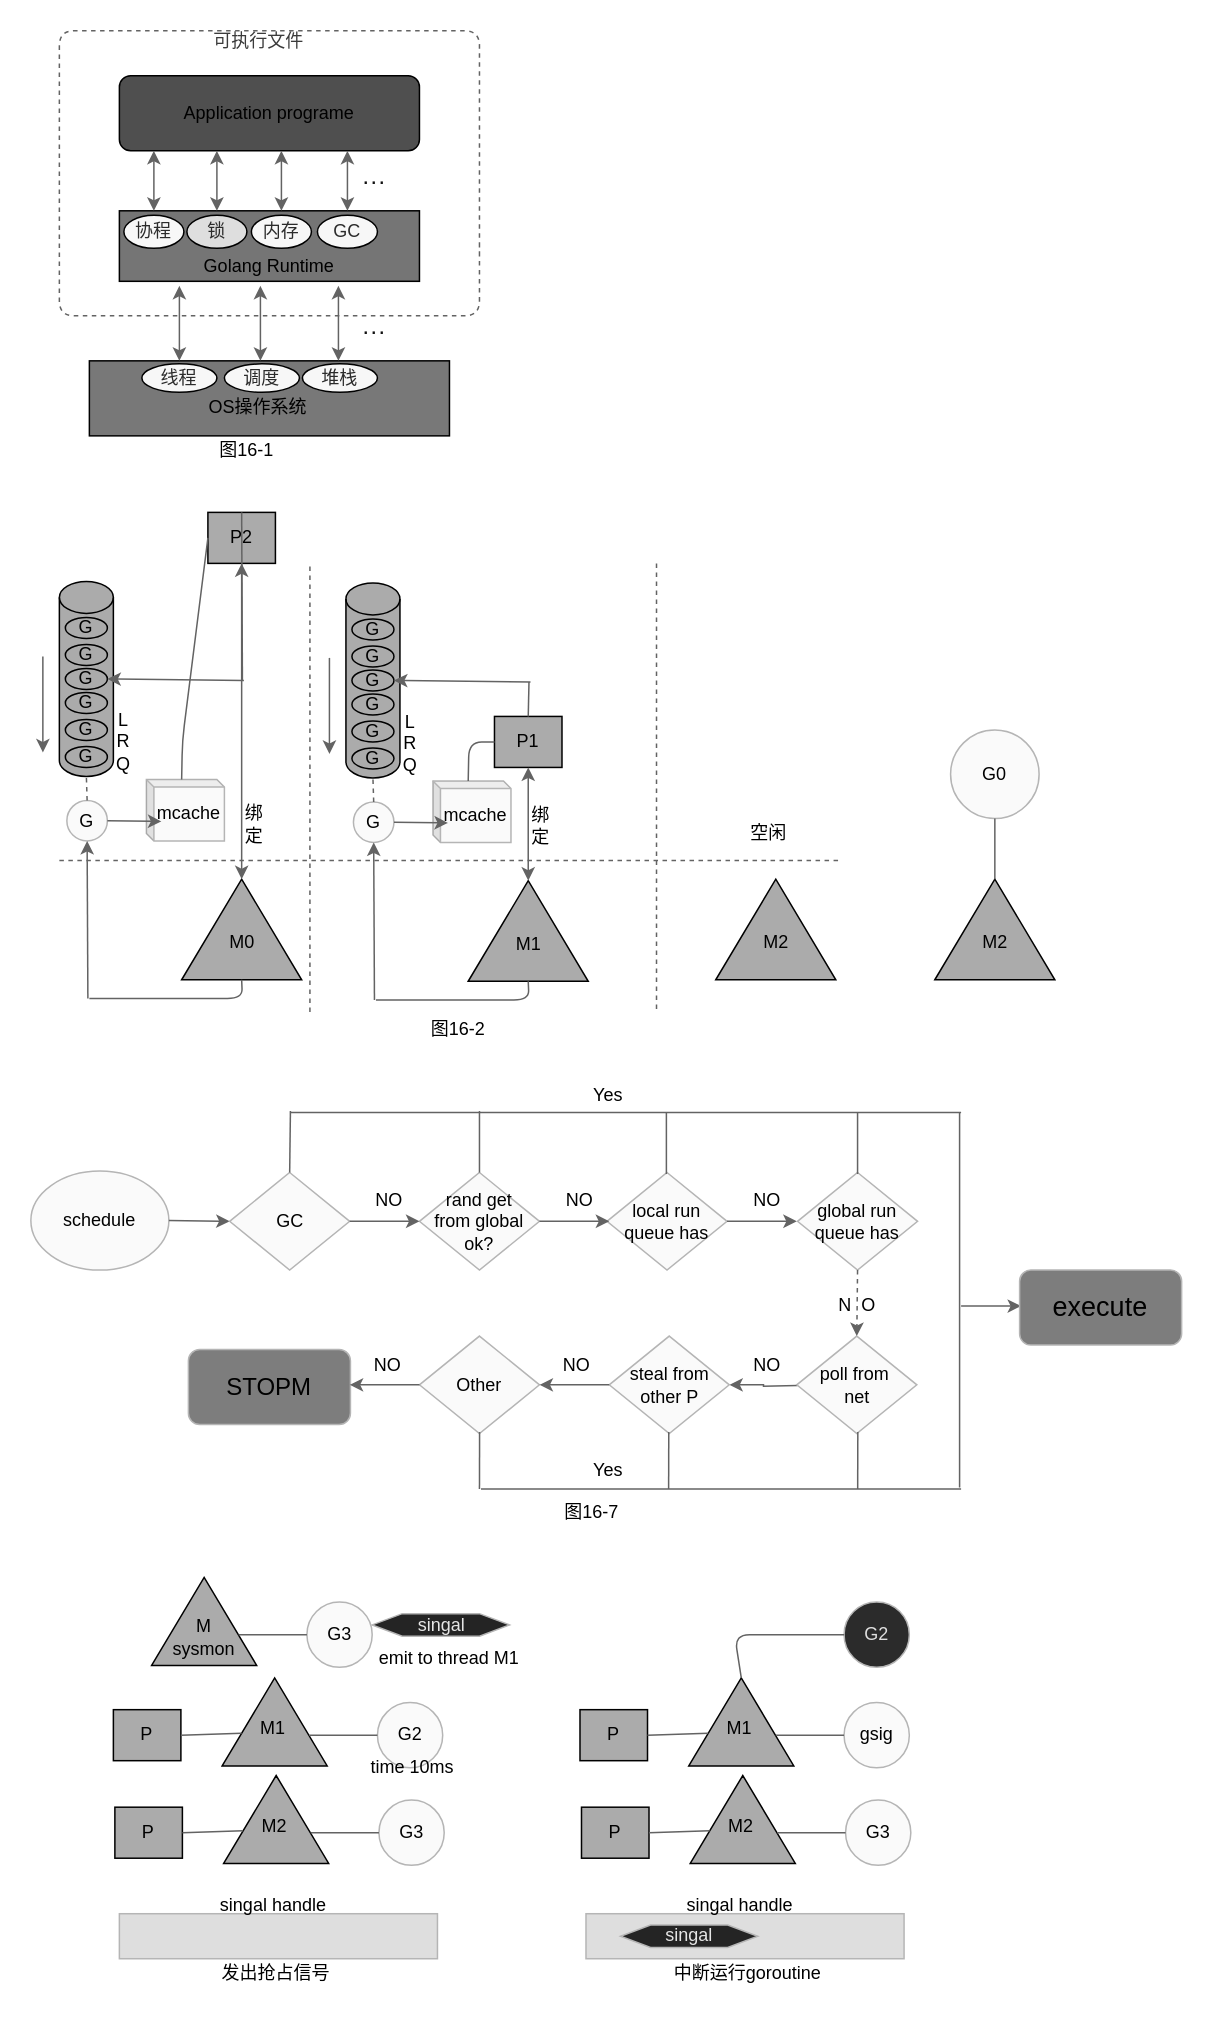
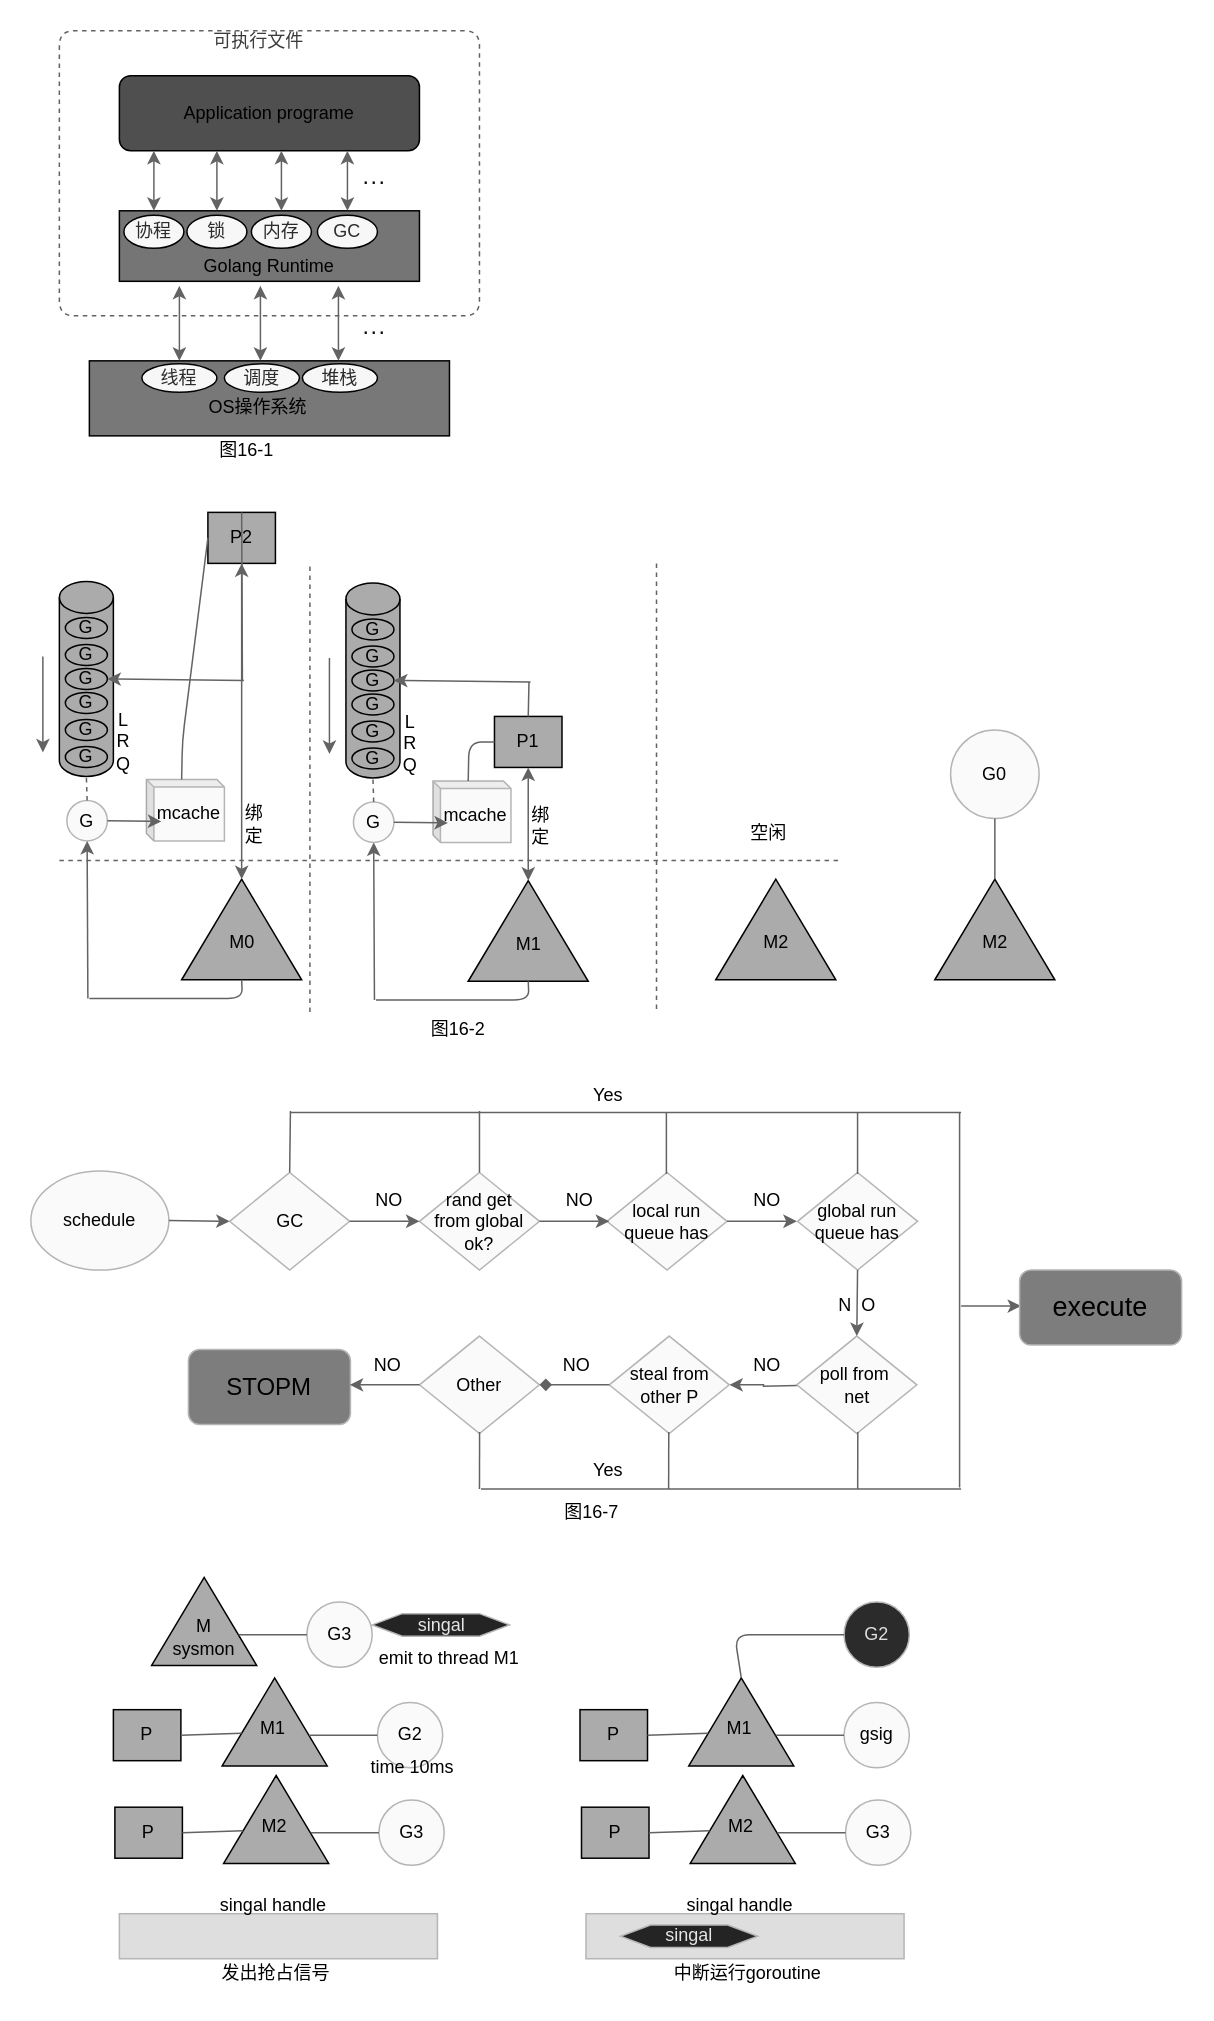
- <mxCell id="19" value="&lt;font color=&quot;#2b2b2b&quot;&gt;锁&lt;/font&gt;" style="ellipse;whiteSpace=wrap;html=1;fillColor=#dedede;" vertex="1" parent="1"><mxGeometry x="124" y="143" width="40" height="22" as="geometry" /></mxCell>
+ <mxCell id="19" value="&lt;font color=&quot;#2b2b2b&quot;&gt;锁&lt;/font&gt;" style="ellipse;whiteSpace=wrap;html=1;fillColor=#F7F7F7;" vertex="1" parent="1"><mxGeometry x="124" y="143" width="40" height="22" as="geometry" /></mxCell>
- <mxCell id="93" value="" style="endArrow=classic;html=1;strokeColor=#636363;exitX=0.5;exitY=1;exitDx=0;exitDy=0;entryX=0.5;entryY=0;entryDx=0;entryDy=0;dashed=1;" edge="1" parent="1" source="88" target="92"><mxGeometry width="50" height="50" relative="1" as="geometry"><mxPoint x="330" y="740" as="sourcePoint" /><mxPoint x="380" y="690" as="targetPoint" /></mxGeometry></mxCell>
+ <mxCell id="93" value="" style="endArrow=classic;html=1;strokeColor=#636363;exitX=0.5;exitY=1;exitDx=0;exitDy=0;entryX=0.5;entryY=0;entryDx=0;entryDy=0;" edge="1" parent="1" source="88" target="92"><mxGeometry width="50" height="50" relative="1" as="geometry"><mxPoint x="330" y="740" as="sourcePoint" /><mxPoint x="380" y="690" as="targetPoint" /></mxGeometry></mxCell>
- <mxCell id="98" value="" style="endArrow=classic;html=1;strokeColor=#636363;exitX=0;exitY=0.5;exitDx=0;exitDy=0;entryX=1;entryY=0.5;entryDx=0;entryDy=0;" edge="1" parent="1" source="94" target="97"><mxGeometry width="50" height="50" relative="1" as="geometry"><mxPoint x="330" y="740" as="sourcePoint" /><mxPoint x="380" y="690" as="targetPoint" /></mxGeometry></mxCell>
+ <mxCell id="98" value="" style="endArrow=diamond;html=1;strokeColor=#636363;exitX=0;exitY=0.5;exitDx=0;exitDy=0;entryX=1;entryY=0.5;entryDx=0;entryDy=0;" edge="1" parent="1" source="94" target="97"><mxGeometry width="50" height="50" relative="1" as="geometry"><mxPoint x="330" y="740" as="sourcePoint" /><mxPoint x="380" y="690" as="targetPoint" /></mxGeometry></mxCell>
